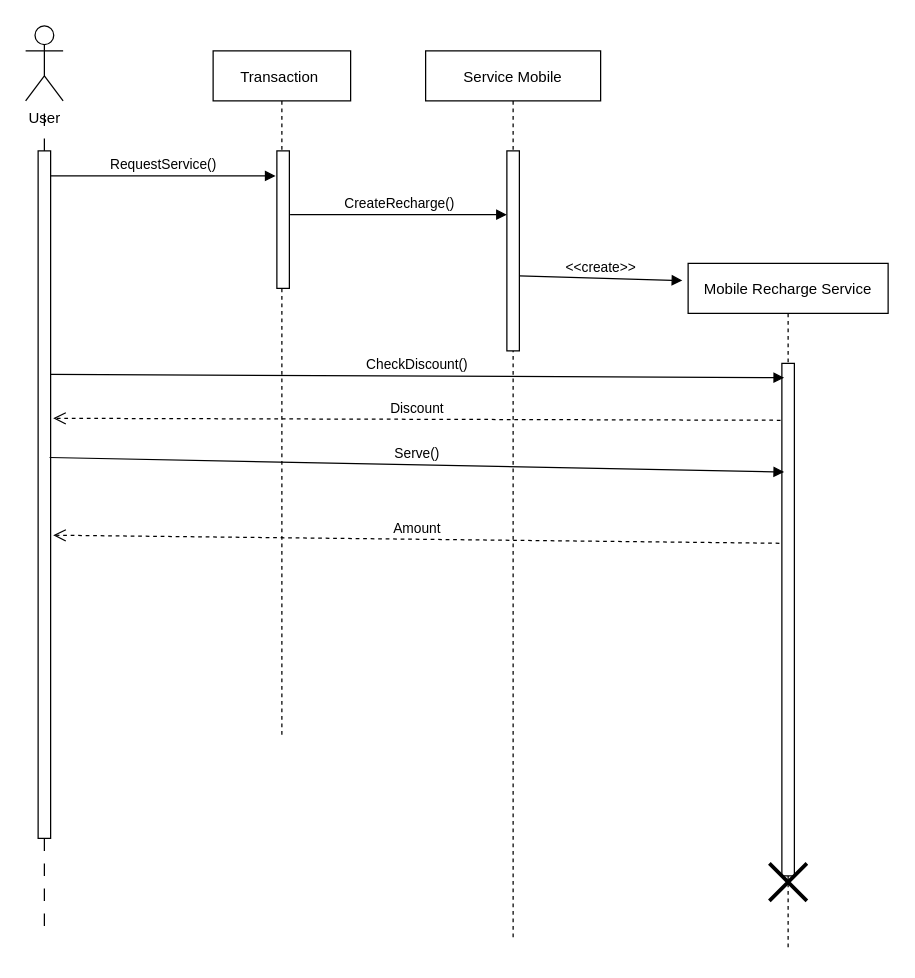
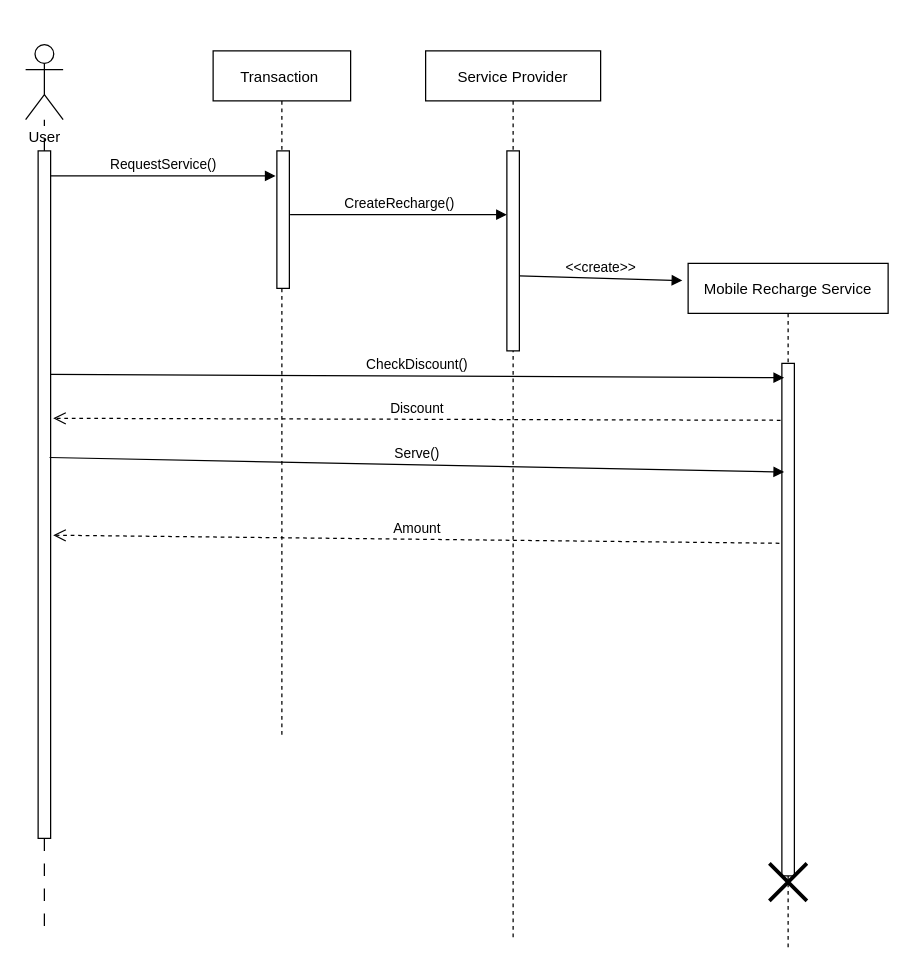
- <mxCell id="3" value="User" style="shape=umlActor;verticalLabelPosition=bottom;verticalAlign=top;html=1;" vertex="1" parent="1"><mxGeometry x="20" y="20" width="30" height="60" as="geometry" /></mxCell>
+ <mxCell id="3" value="User" style="shape=umlActor;verticalLabelPosition=bottom;verticalAlign=top;html=1;" vertex="1" parent="1"><mxGeometry x="20" y="35" width="30" height="60" as="geometry" /></mxCell>
- <mxCell id="8" value="Service Mobile" style="shape=umlLifeline;perimeter=lifelinePerimeter;container=1;collapsible=0;recursiveResize=0;rounded=0;shadow=0;strokeWidth=1;" vertex="1" parent="1"><mxGeometry x="340" y="40" width="140" height="710" as="geometry" /></mxCell>
+ <mxCell id="8" value="Service Provider" style="shape=umlLifeline;perimeter=lifelinePerimeter;container=1;collapsible=0;recursiveResize=0;rounded=0;shadow=0;strokeWidth=1;" vertex="1" parent="1"><mxGeometry x="340" y="40" width="140" height="710" as="geometry" /></mxCell>
